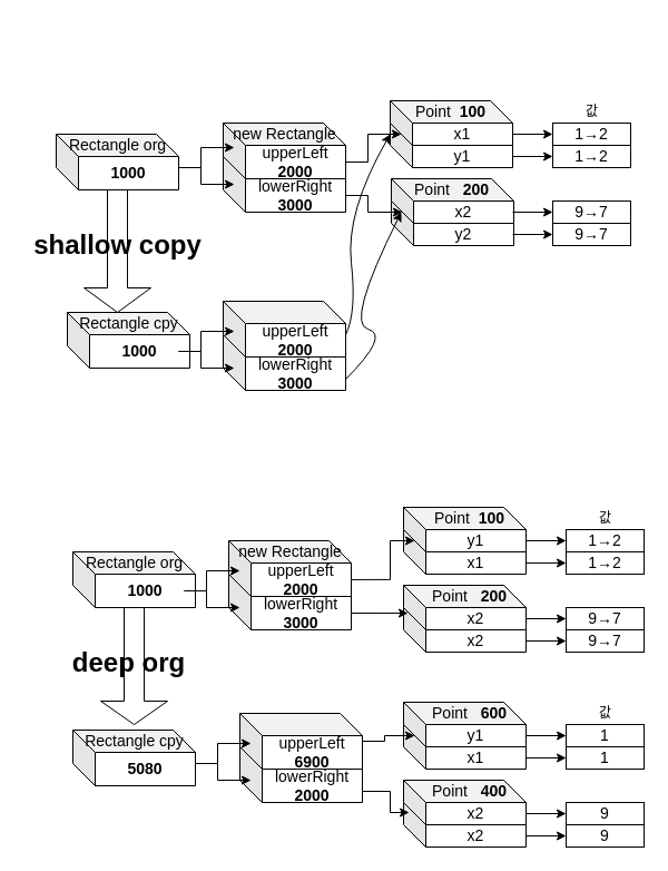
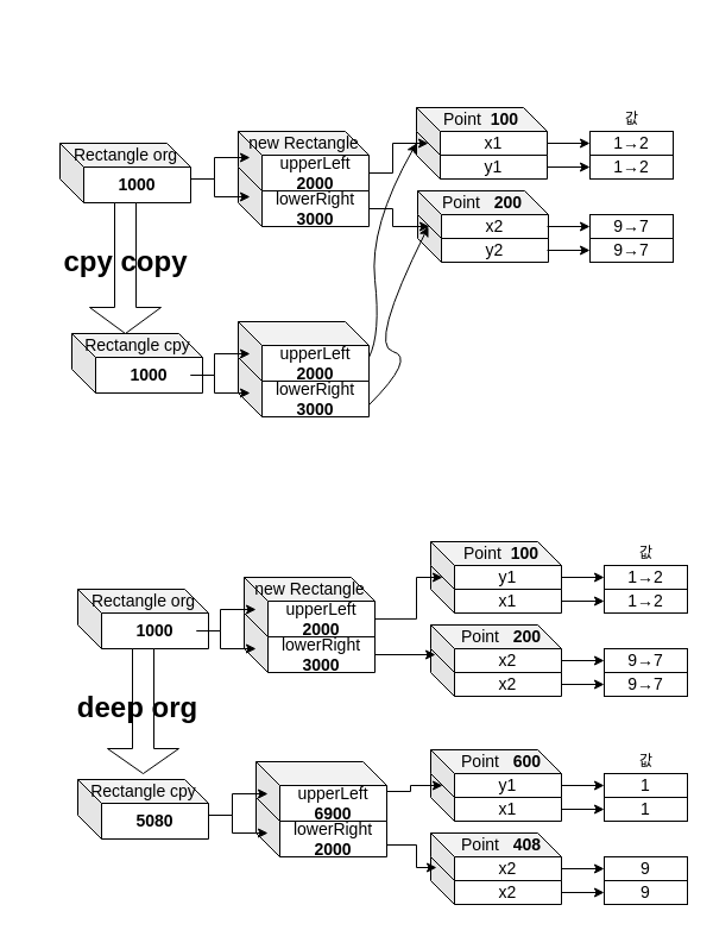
- <mxCell id="85" value="&lt;b&gt;&lt;font style=&quot;font-size: 24px&quot;&gt;shallow copy&lt;/font&gt;&lt;/b&gt;" style="text;html=1;align=center;verticalAlign=middle;resizable=0;points=[];autosize=1;" vertex="1" parent="1"><mxGeometry x="20" y="210" width="170" height="20" as="geometry" /></mxCell>
+ <mxCell id="85" value="&lt;b&gt;&lt;font style=&quot;font-size: 24px&quot;&gt;cpy copy&lt;/font&gt;&lt;/b&gt;" style="text;html=1;align=center;verticalAlign=middle;resizable=0;points=[];autosize=1;" vertex="1" parent="1"><mxGeometry x="20" y="210" width="170" height="20" as="geometry" /></mxCell>
- <mxCell id="58" value="&lt;font style=&quot;font-size: 14px&quot;&gt;Point&amp;nbsp; &amp;nbsp;&lt;b&gt;400&lt;/b&gt;&lt;/font&gt;" style="text;html=1;align=center;verticalAlign=middle;resizable=0;points=[];autosize=1;" vertex="1" parent="1"><mxGeometry x="381" y="700" width="80" height="20" as="geometry" /></mxCell>
+ <mxCell id="58" value="&lt;font style=&quot;font-size: 14px&quot;&gt;Point&amp;nbsp; &amp;nbsp;&lt;b&gt;408&lt;/b&gt;&lt;/font&gt;" style="text;html=1;align=center;verticalAlign=middle;resizable=0;points=[];autosize=1;" vertex="1" parent="1"><mxGeometry x="381" y="700" width="80" height="20" as="geometry" /></mxCell>
